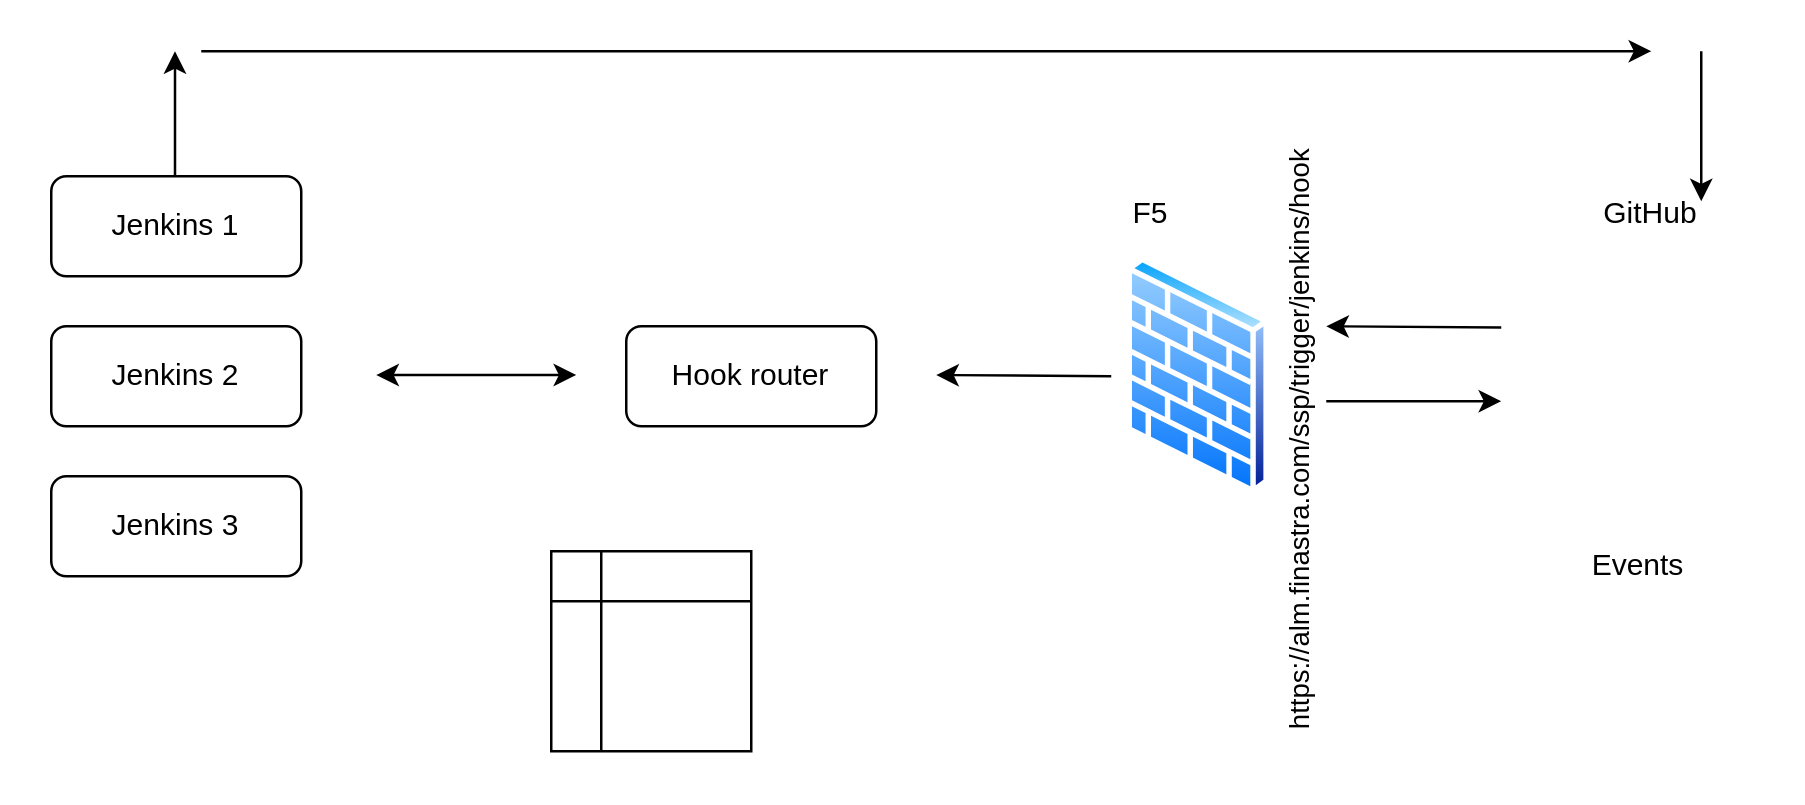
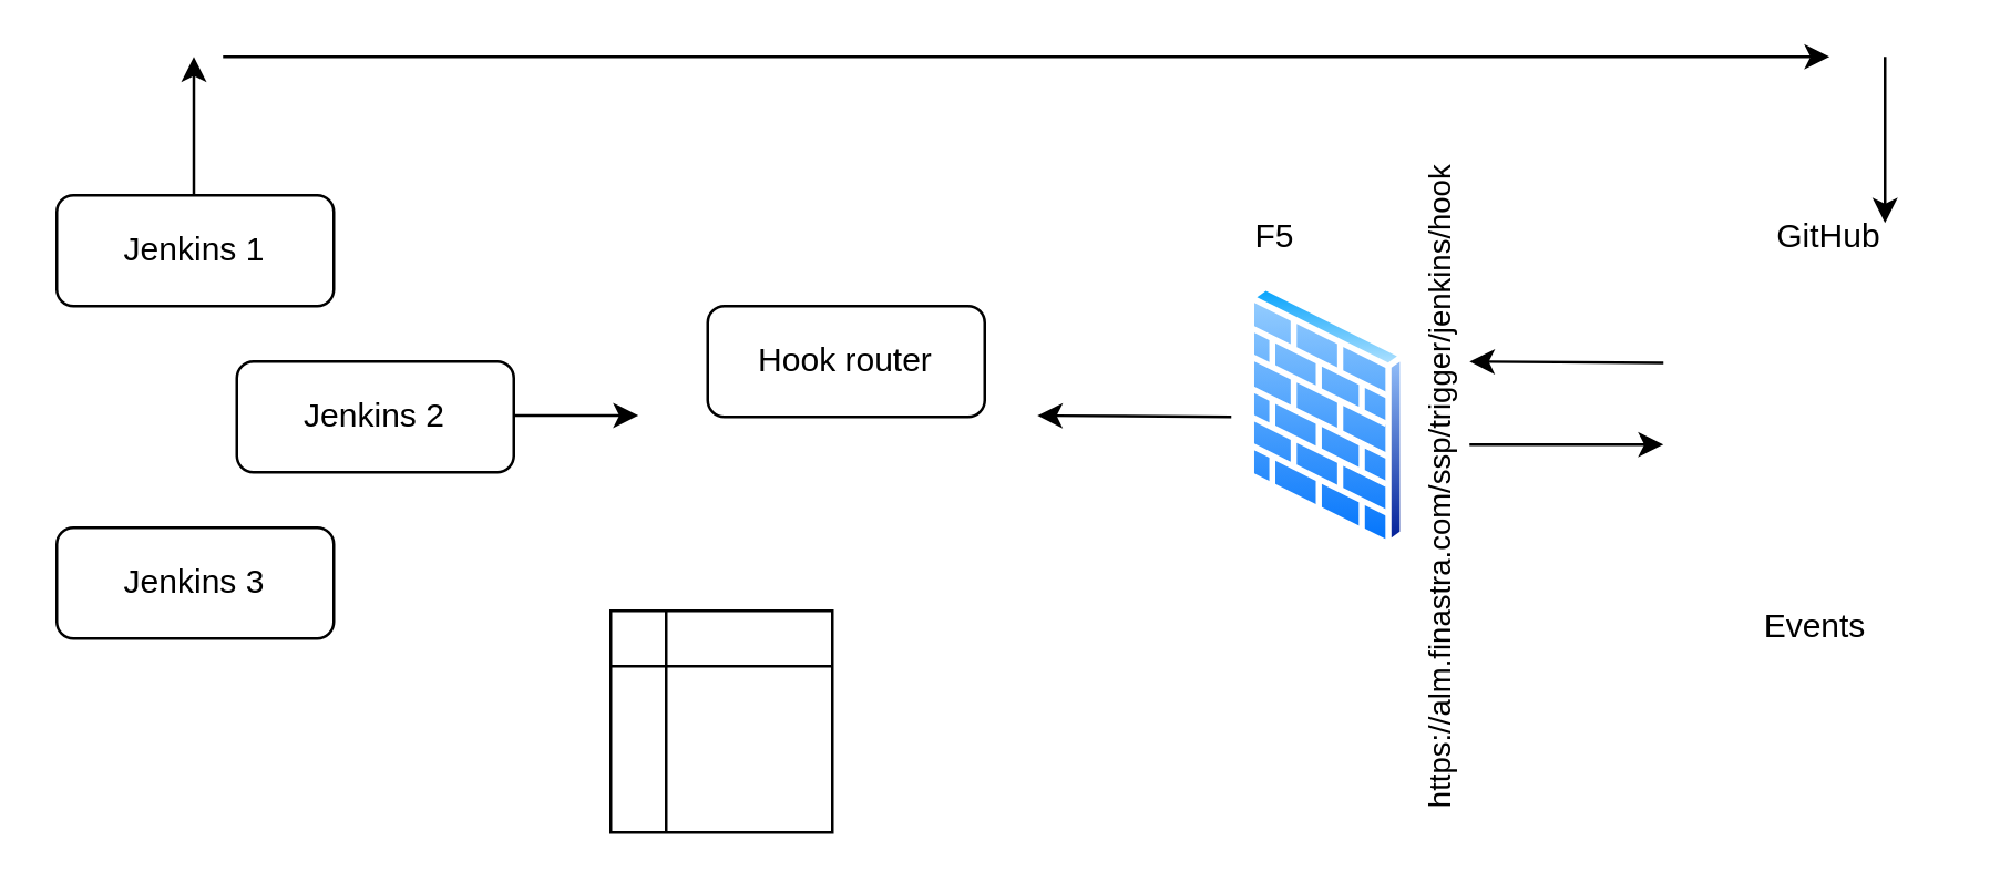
- <mxCell id="11" value="Jenkins 2" style="rounded=1;whiteSpace=wrap;html=1;" parent="1" vertex="1"><mxGeometry x="20" y="130" width="100" height="40" as="geometry" /></mxCell>
+ <mxCell id="11" value="Jenkins 2" style="rounded=1;whiteSpace=wrap;html=1;" parent="1" vertex="1"><mxGeometry x="85" y="130" width="100" height="40" as="geometry" /></mxCell>
- <mxCell id="3" value="Hook router" style="rounded=1;whiteSpace=wrap;html=1;" parent="1" vertex="1"><mxGeometry x="250" y="130" width="100" height="40" as="geometry" /></mxCell>
+ <mxCell id="3" value="Hook router" style="rounded=1;whiteSpace=wrap;html=1;" parent="1" vertex="1"><mxGeometry x="255" y="110" width="100" height="40" as="geometry" /></mxCell>
